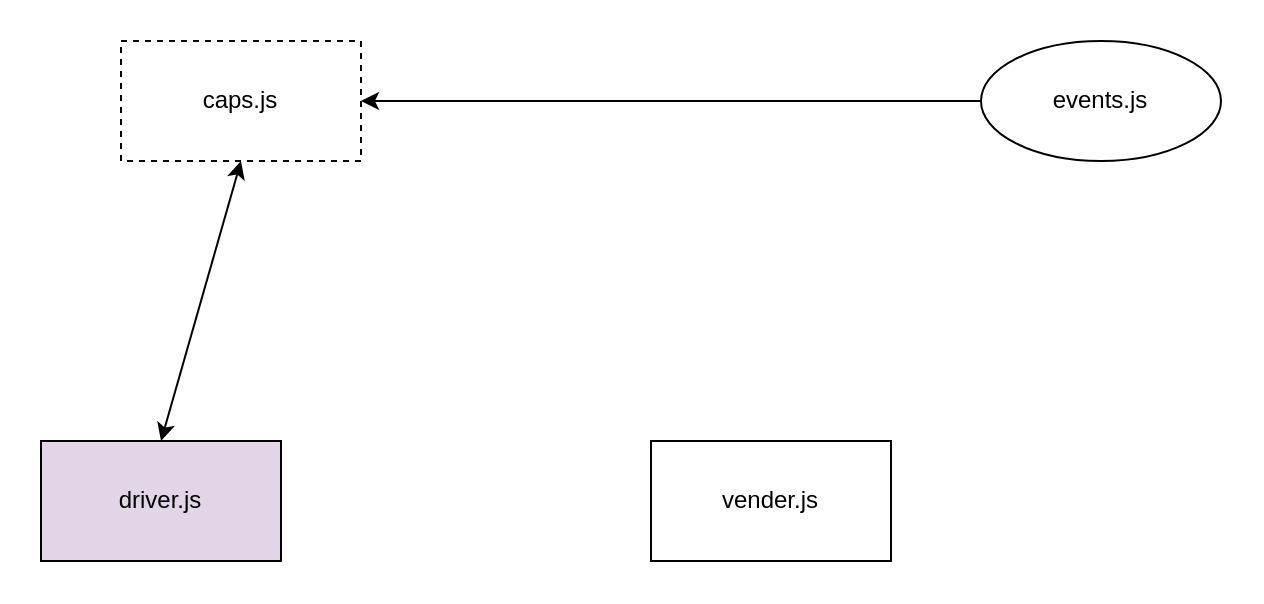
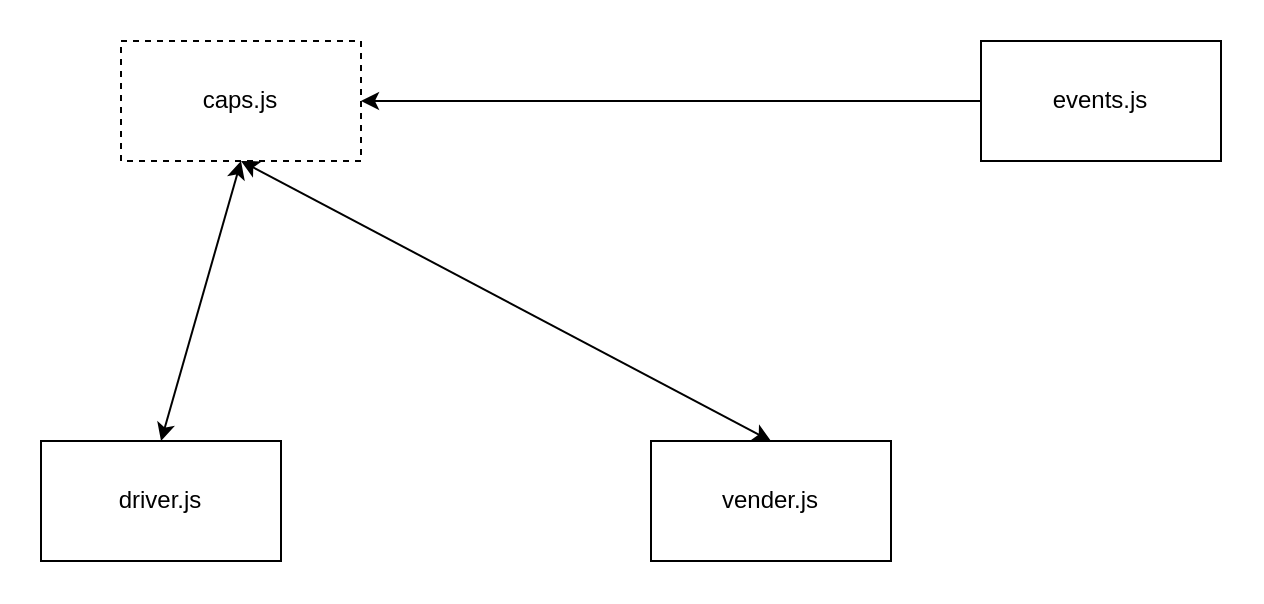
- <mxCell id="3" value="events.js" style="ellipse;whiteSpace=wrap;html=1;" vertex="1" parent="1"><mxGeometry x="490" y="20" width="120" height="60" as="geometry" /></mxCell>
+ <mxCell id="3" value="events.js" style="rounded=0;whiteSpace=wrap;html=1;" vertex="1" parent="1"><mxGeometry x="490" y="20" width="120" height="60" as="geometry" /></mxCell>
+ <mxCell id="7" value="" style="endArrow=classic;startArrow=classic;html=1;entryX=0.5;entryY=1;entryDx=0;entryDy=0;exitX=0.5;exitY=0;exitDx=0;exitDy=0;" edge="1" parent="1" source="5" target="4"><mxGeometry width="50" height="50" relative="1" as="geometry"><mxPoint x="240" y="260" as="sourcePoint" /><mxPoint x="290" y="210" as="targetPoint" /></mxGeometry></mxCell>
- <mxCell id="6" value="driver.js" style="rounded=0;whiteSpace=wrap;html=1;fillColor=#e1d5e7;" vertex="1" parent="1"><mxGeometry x="20" y="220" width="120" height="60" as="geometry" /></mxCell>
+ <mxCell id="6" value="driver.js" style="rounded=0;whiteSpace=wrap;html=1;" vertex="1" parent="1"><mxGeometry x="20" y="220" width="120" height="60" as="geometry" /></mxCell>
